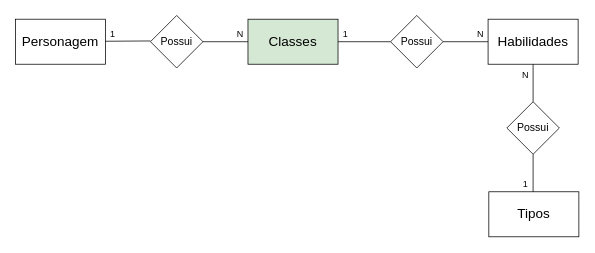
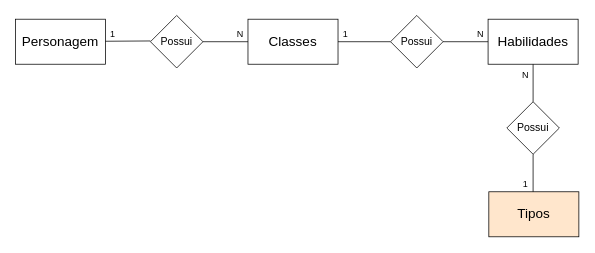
- <mxCell id="3" value="&lt;font style=&quot;font-size: 18px&quot;&gt;Classes&lt;/font&gt;" style="rounded=0;whiteSpace=wrap;html=1;fillColor=#d5e8d4;" vertex="1" parent="1"><mxGeometry x="330" y="25" width="120" height="60" as="geometry" /></mxCell>
+ <mxCell id="3" value="&lt;font style=&quot;font-size: 18px&quot;&gt;Classes&lt;/font&gt;" style="rounded=0;whiteSpace=wrap;html=1;" vertex="1" parent="1"><mxGeometry x="330" y="25" width="120" height="60" as="geometry" /></mxCell>
- <mxCell id="11" value="&lt;font style=&quot;font-size: 18px&quot;&gt;Tipos&lt;/font&gt;" style="rounded=0;whiteSpace=wrap;html=1;" vertex="1" parent="1"><mxGeometry x="651" y="255" width="120" height="60" as="geometry" /></mxCell>
+ <mxCell id="11" value="&lt;font style=&quot;font-size: 18px&quot;&gt;Tipos&lt;/font&gt;" style="rounded=0;whiteSpace=wrap;html=1;fillColor=#ffe6cc;" vertex="1" parent="1"><mxGeometry x="651" y="255" width="120" height="60" as="geometry" /></mxCell>
